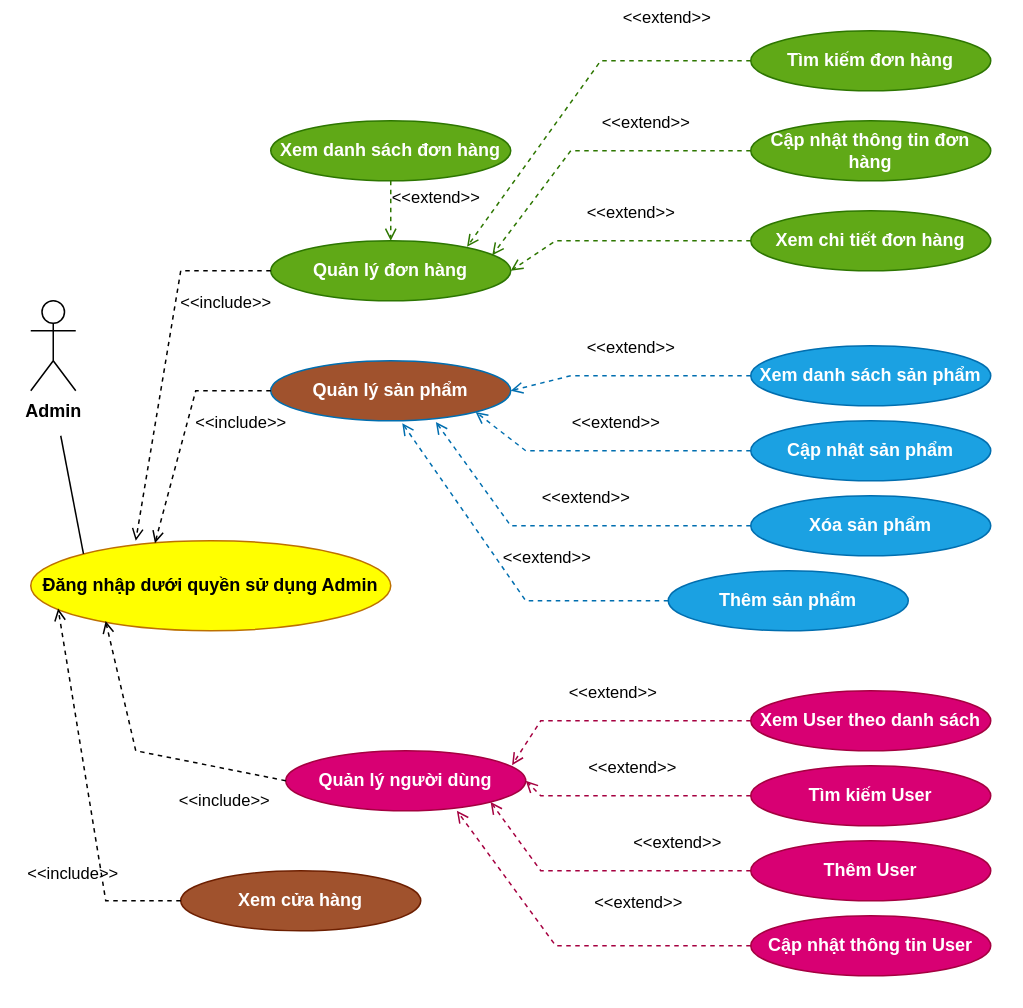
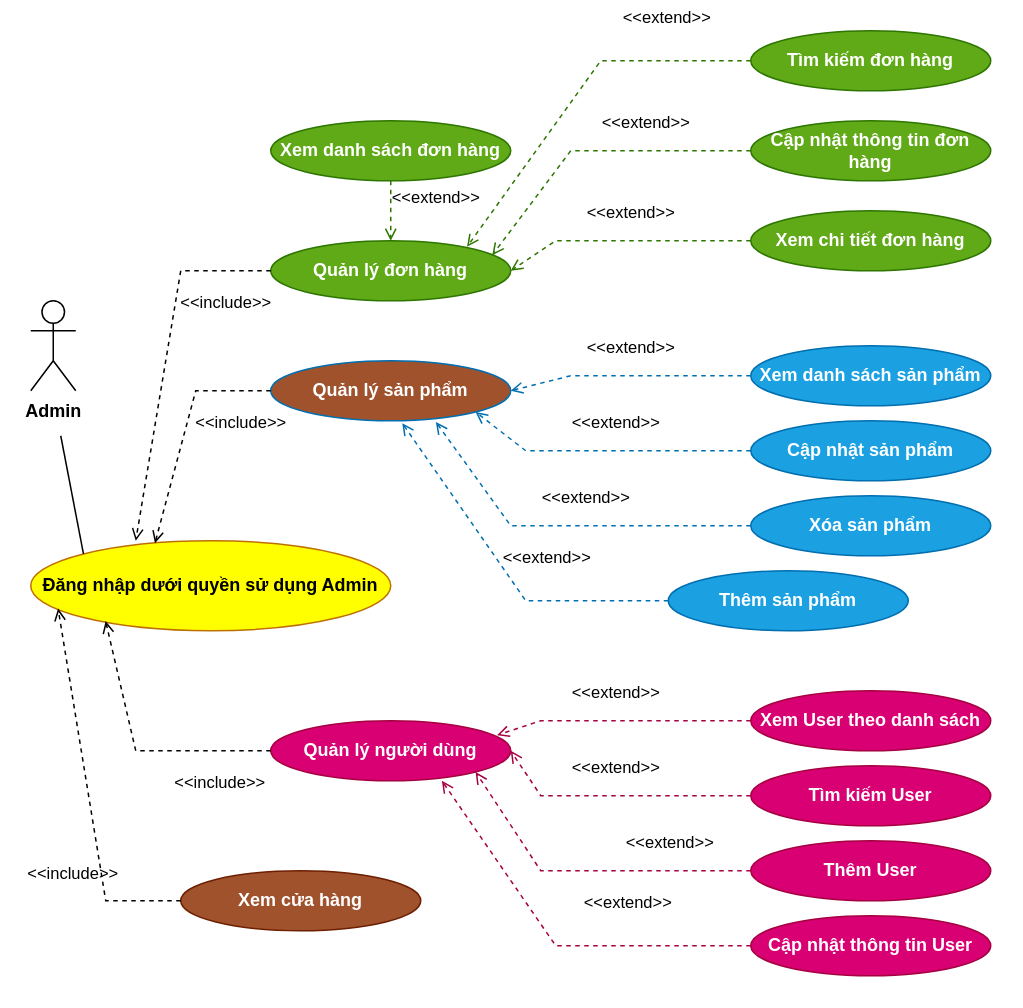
- <mxCell id="7" value="Quản lý người dùng" style="ellipse;whiteSpace=wrap;html=1;fontStyle=1;fillColor=#d80073;fontColor=#ffffff;strokeColor=#A50040;" parent="1" vertex="1"><mxGeometry x="190" y="500" width="160" height="40" as="geometry" /></mxCell>
+ <mxCell id="7" value="Quản lý người dùng" style="ellipse;whiteSpace=wrap;html=1;fontStyle=1;fillColor=#d80073;fontColor=#ffffff;strokeColor=#A50040;" parent="1" vertex="1"><mxGeometry x="180" y="480" width="160" height="40" as="geometry" /></mxCell>
